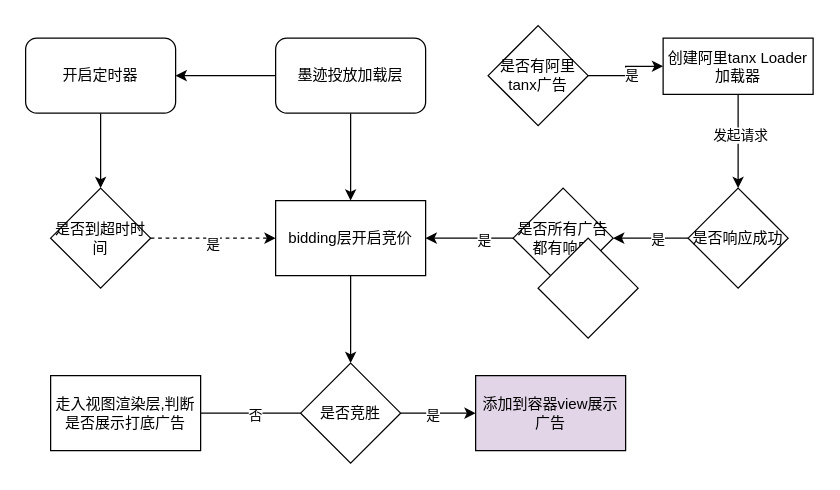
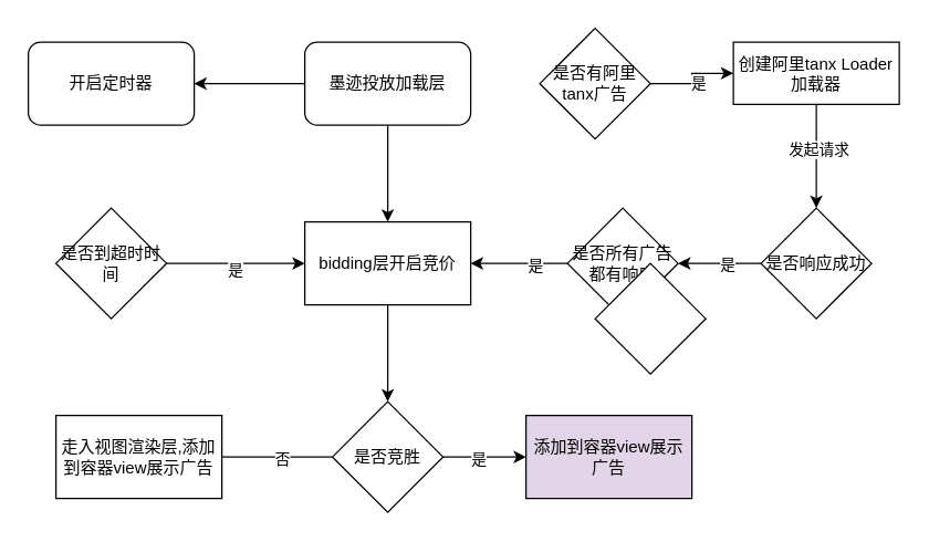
- <mxCell id="26" style="edgeStyle=orthogonalEdgeStyle;rounded=0;orthogonalLoop=1;jettySize=auto;html=1;entryX=0.5;entryY=0;entryDx=0;entryDy=0;" edge="1" parent="1" source="27" target="31"><mxGeometry relative="1" as="geometry" /></mxCell>
- <mxCell id="29" style="edgeStyle=orthogonalEdgeStyle;rounded=0;orthogonalLoop=1;jettySize=auto;html=1;entryX=0;entryY=0.5;entryDx=0;entryDy=0;dashed=1;" edge="1" parent="1" source="31" target="18"><mxGeometry relative="1" as="geometry" /></mxCell>
+ <mxCell id="29" style="edgeStyle=orthogonalEdgeStyle;rounded=0;orthogonalLoop=1;jettySize=auto;html=1;entryX=0;entryY=0.5;entryDx=0;entryDy=0;" edge="1" parent="1" source="31" target="18"><mxGeometry relative="1" as="geometry" /></mxCell>
- <mxCell id="25" value="走入视图渲染层,判断是否展示打底广告" style="whiteSpace=wrap;html=1;" vertex="1" parent="1"><mxGeometry x="40" y="300" width="120" height="60" as="geometry" /></mxCell>
+ <mxCell id="25" value="走入视图渲染层,添加到容器view展示广告" style="whiteSpace=wrap;html=1;" vertex="1" parent="1"><mxGeometry x="40" y="300" width="120" height="60" as="geometry" /></mxCell>
